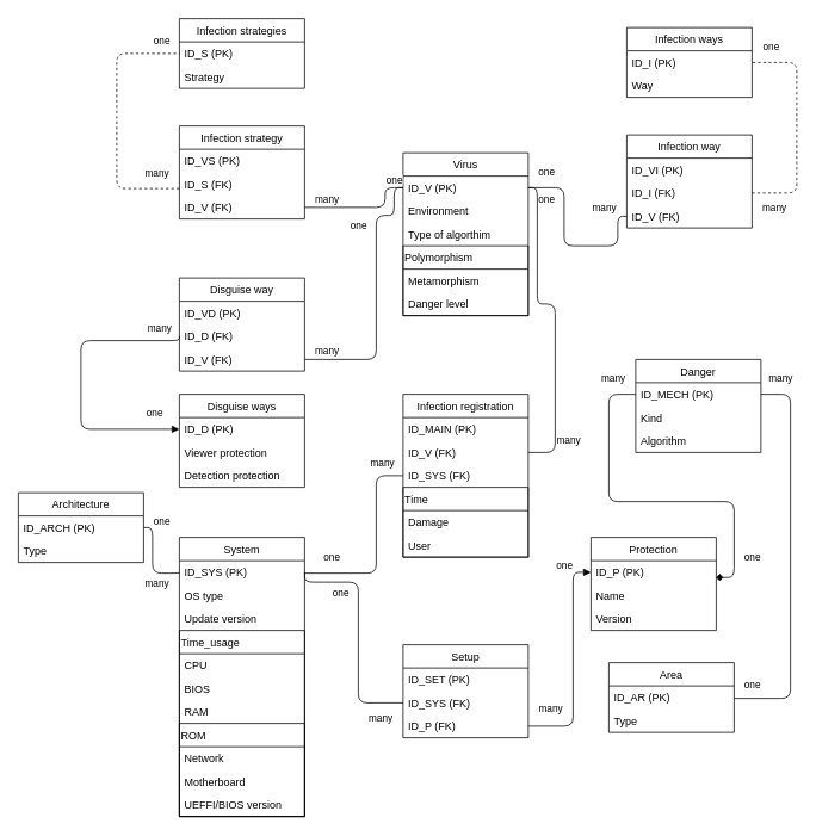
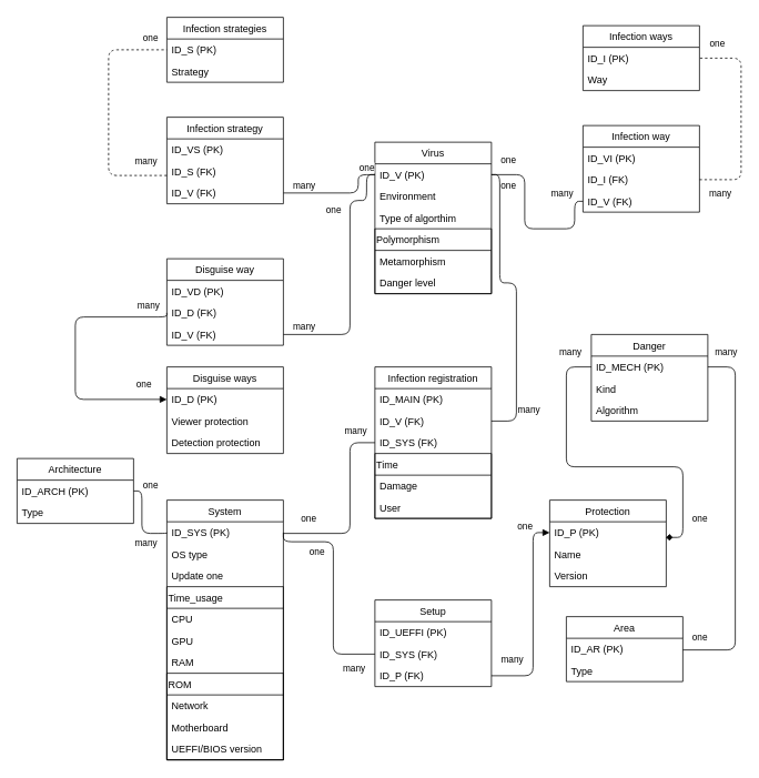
- <mxCell id="50" value="Update version" style="text;strokeColor=none;fillColor=none;align=left;verticalAlign=top;spacingLeft=4;spacingRight=4;overflow=hidden;rotatable=0;points=[[0,0.5],[1,0.5]];portConstraint=eastwest;" vertex="1" parent="47"><mxGeometry y="78" width="140" height="26" as="geometry" /></mxCell>
+ <mxCell id="50" value="Update one" style="text;strokeColor=none;fillColor=none;align=left;verticalAlign=top;spacingLeft=4;spacingRight=4;overflow=hidden;rotatable=0;points=[[0,0.5],[1,0.5]];portConstraint=eastwest;" vertex="1" parent="47"><mxGeometry y="78" width="140" height="26" as="geometry" /></mxCell>
- <mxCell id="97" value="ID_SET (PK)" style="text;strokeColor=none;fillColor=none;align=left;verticalAlign=top;spacingLeft=4;spacingRight=4;overflow=hidden;rotatable=0;points=[[0,0.5],[1,0.5]];portConstraint=eastwest;" vertex="1" parent="96"><mxGeometry y="26" width="140" height="26" as="geometry" /></mxCell>
+ <mxCell id="97" value="ID_UEFFI (PK)" style="text;strokeColor=none;fillColor=none;align=left;verticalAlign=top;spacingLeft=4;spacingRight=4;overflow=hidden;rotatable=0;points=[[0,0.5],[1,0.5]];portConstraint=eastwest;" vertex="1" parent="96"><mxGeometry y="26" width="140" height="26" as="geometry" /></mxCell>
- <mxCell id="53" value="BIOS" style="text;strokeColor=none;fillColor=none;align=left;verticalAlign=top;spacingLeft=4;spacingRight=4;overflow=hidden;rotatable=0;points=[[0,0.5],[1,0.5]];portConstraint=eastwest;" vertex="1" parent="51"><mxGeometry y="52" width="140" height="26" as="geometry" /></mxCell>
+ <mxCell id="53" value="GPU" style="text;strokeColor=none;fillColor=none;align=left;verticalAlign=top;spacingLeft=4;spacingRight=4;overflow=hidden;rotatable=0;points=[[0,0.5],[1,0.5]];portConstraint=eastwest;" vertex="1" parent="51"><mxGeometry y="52" width="140" height="26" as="geometry" /></mxCell>
